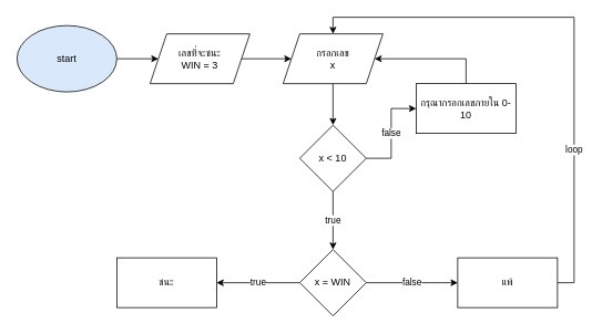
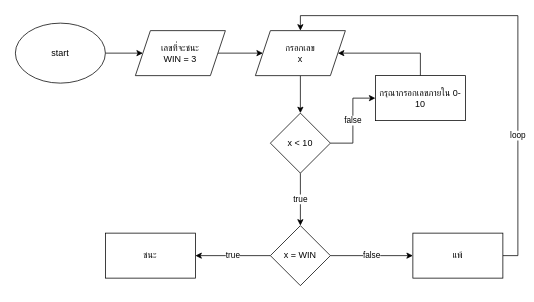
- <mxCell id="3" value="start" style="ellipse;whiteSpace=wrap;html=1;fillColor=#dae8fc;" vertex="1" parent="1"><mxGeometry x="20" y="30" width="120" height="80" as="geometry" /></mxCell>
+ <mxCell id="3" value="start" style="ellipse;whiteSpace=wrap;html=1;" vertex="1" parent="1"><mxGeometry x="20" y="30" width="120" height="80" as="geometry" /></mxCell>
